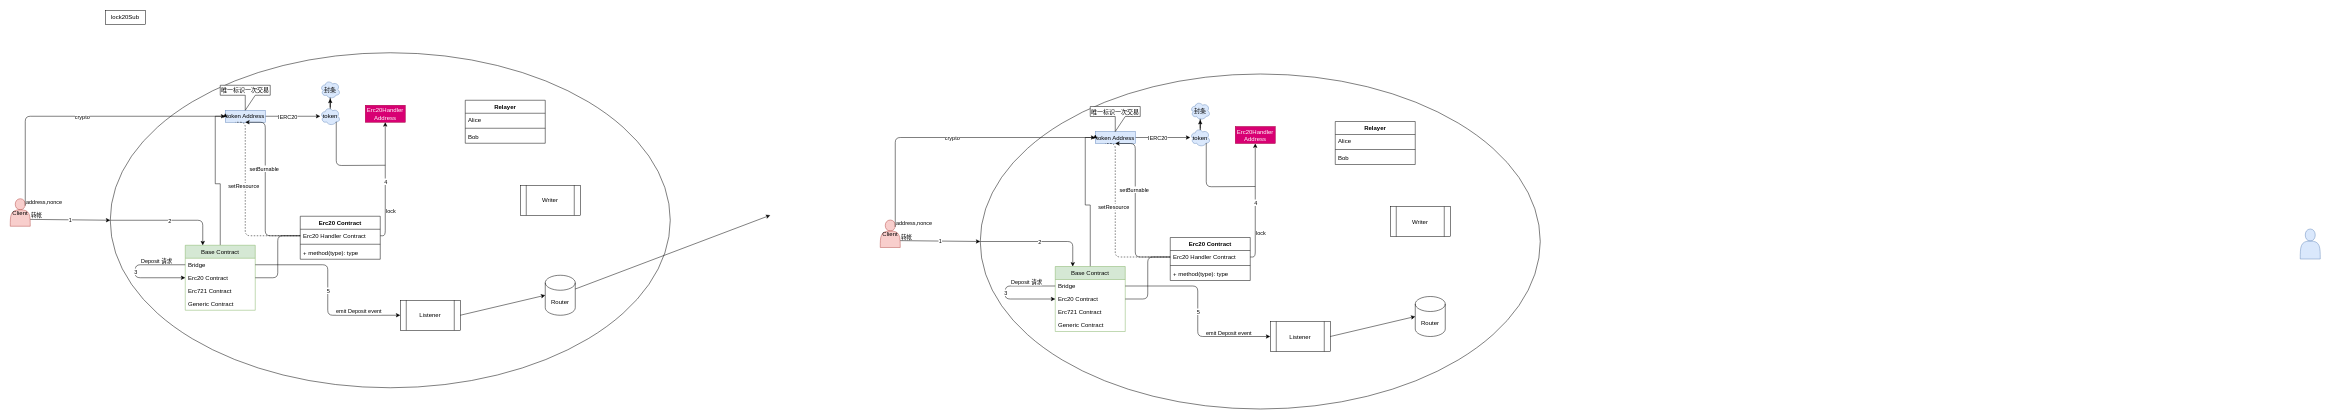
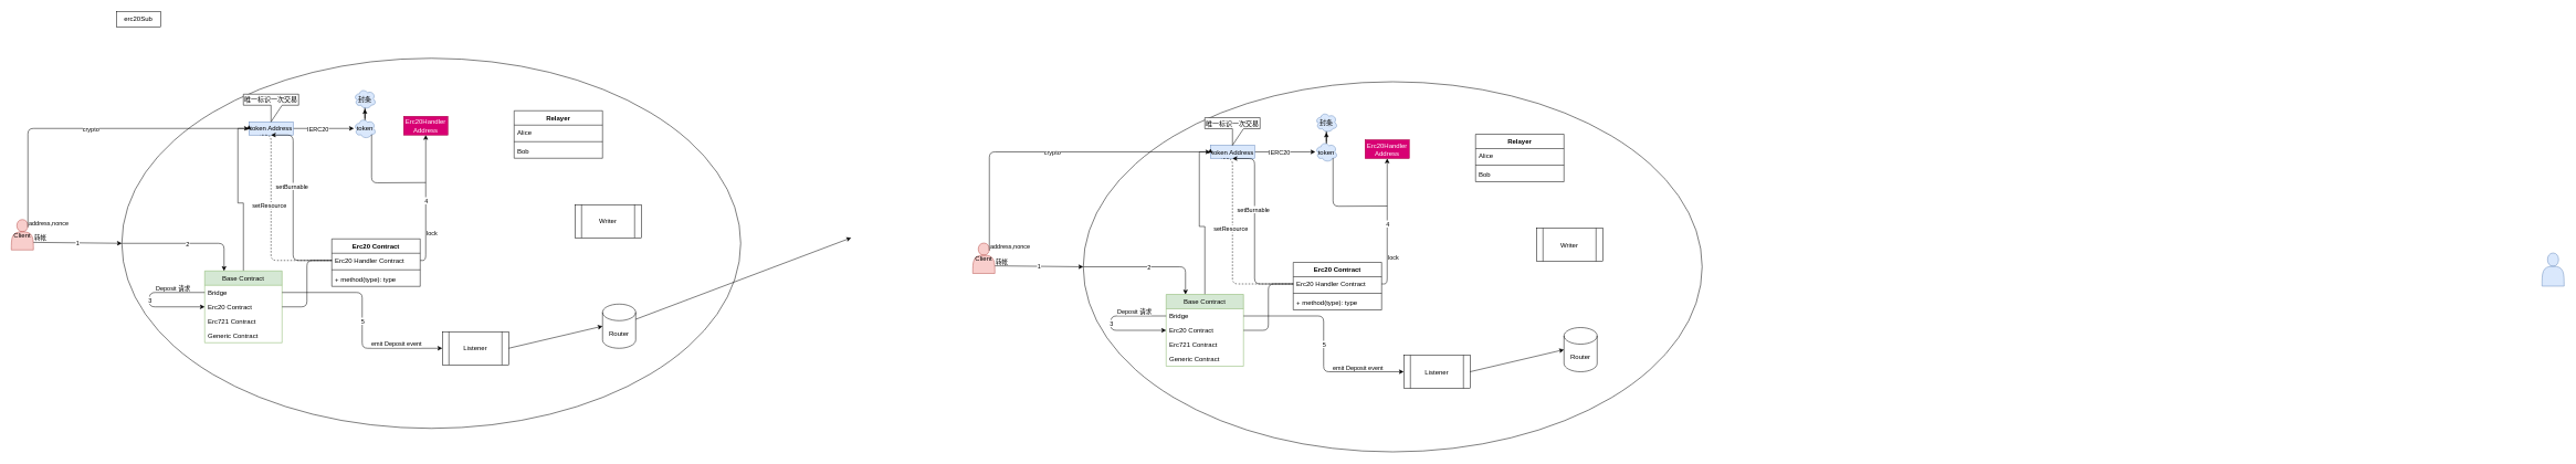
- <mxCell id="84" value="lock20Sub" style="rounded=0;whiteSpace=wrap;html=1;" vertex="1" parent="1"><mxGeometry x="210" y="20" width="80" height="28" as="geometry" /></mxCell>
+ <mxCell id="84" value="erc20Sub" style="rounded=0;whiteSpace=wrap;html=1;" vertex="1" parent="1"><mxGeometry x="210" y="20" width="80" height="28" as="geometry" /></mxCell>
